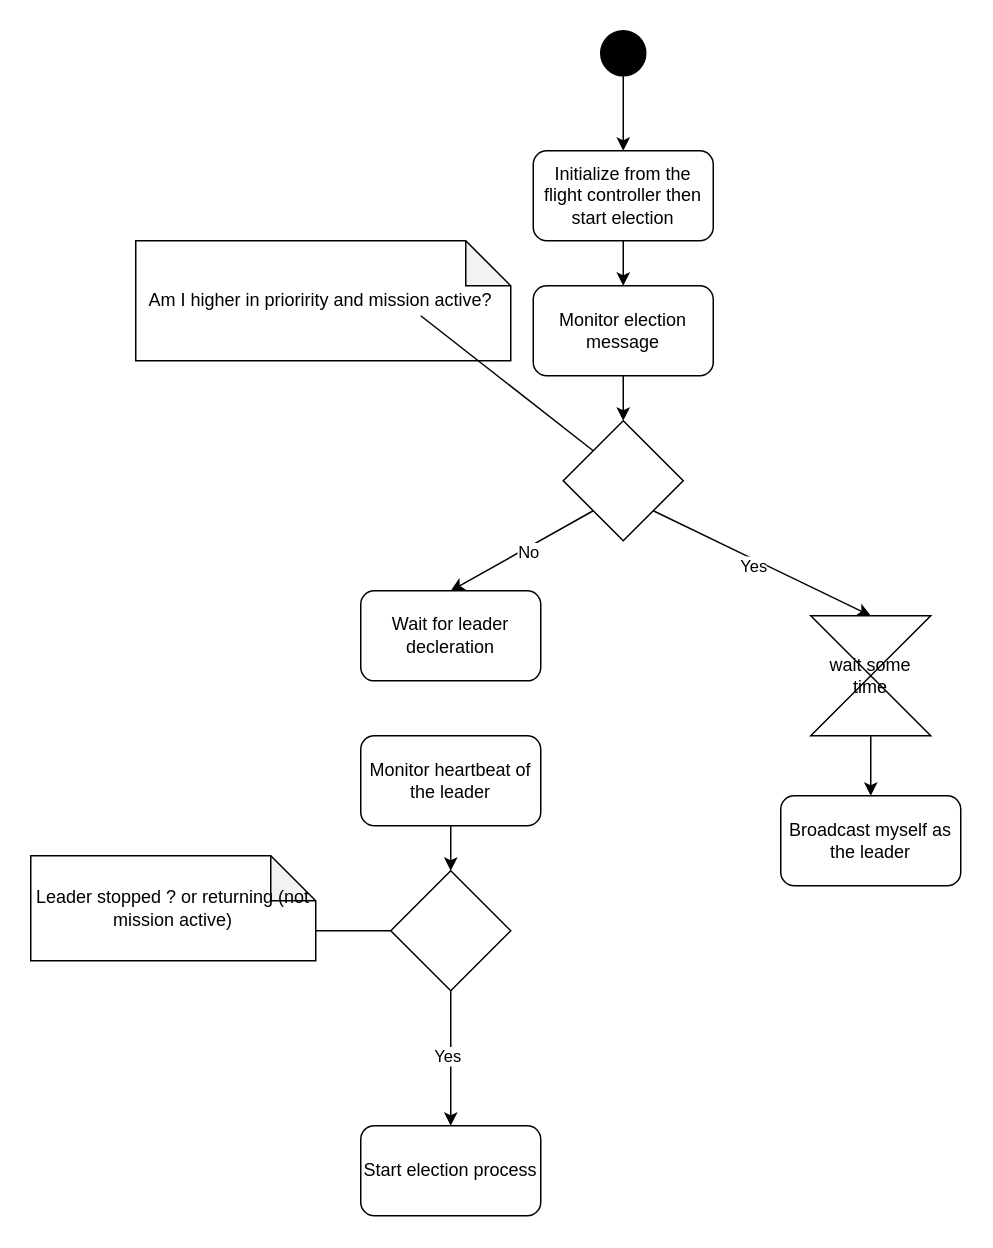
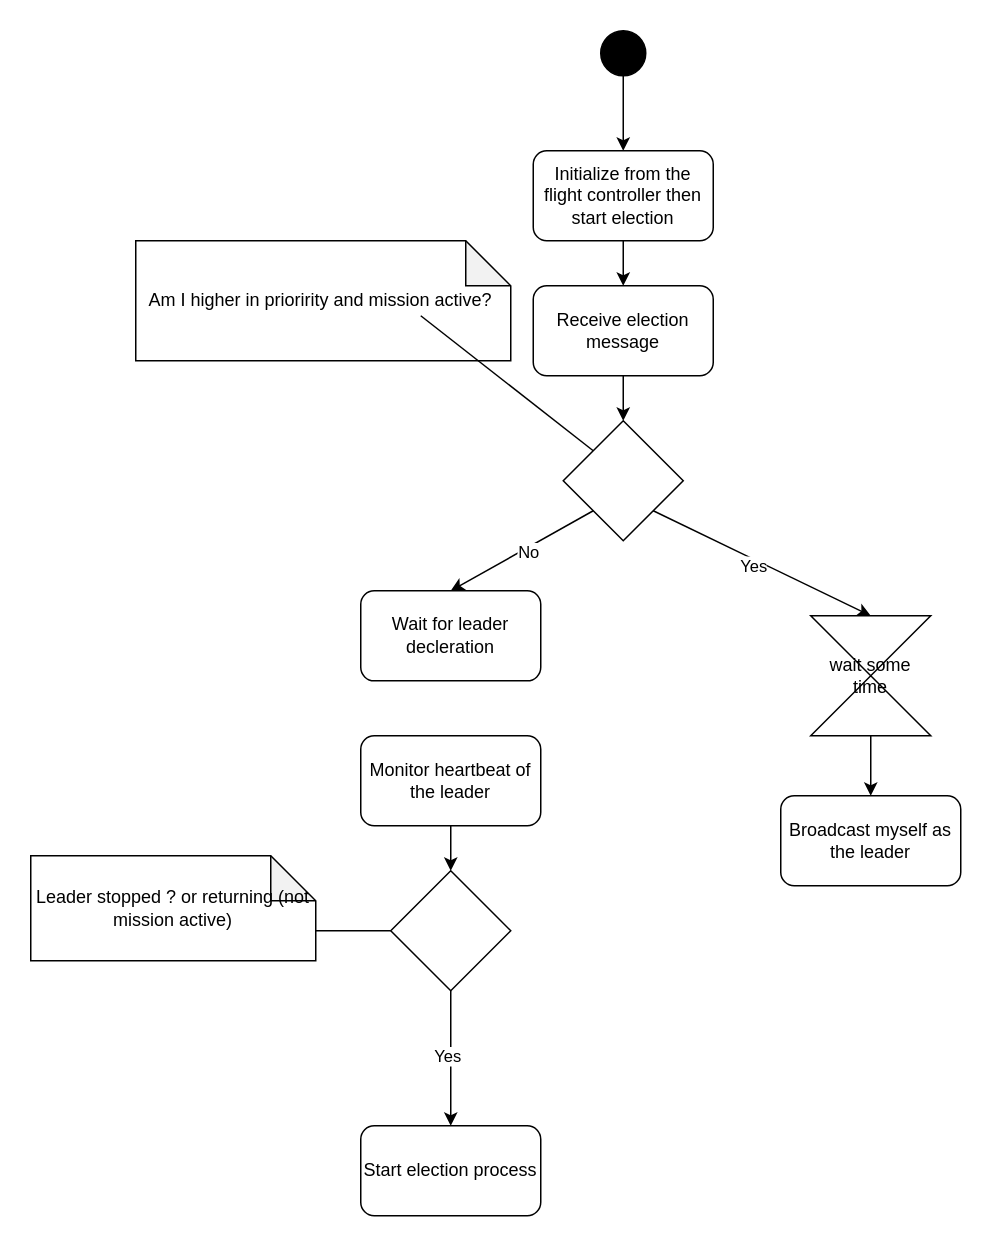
- <mxCell id="15" value="Monitor election message" style="rounded=1;whiteSpace=wrap;html=1;" vertex="1" parent="1"><mxGeometry x="355" y="190" width="120" height="60" as="geometry" /></mxCell>
+ <mxCell id="15" value="Receive election message" style="rounded=1;whiteSpace=wrap;html=1;" vertex="1" parent="1"><mxGeometry x="355" y="190" width="120" height="60" as="geometry" /></mxCell>
